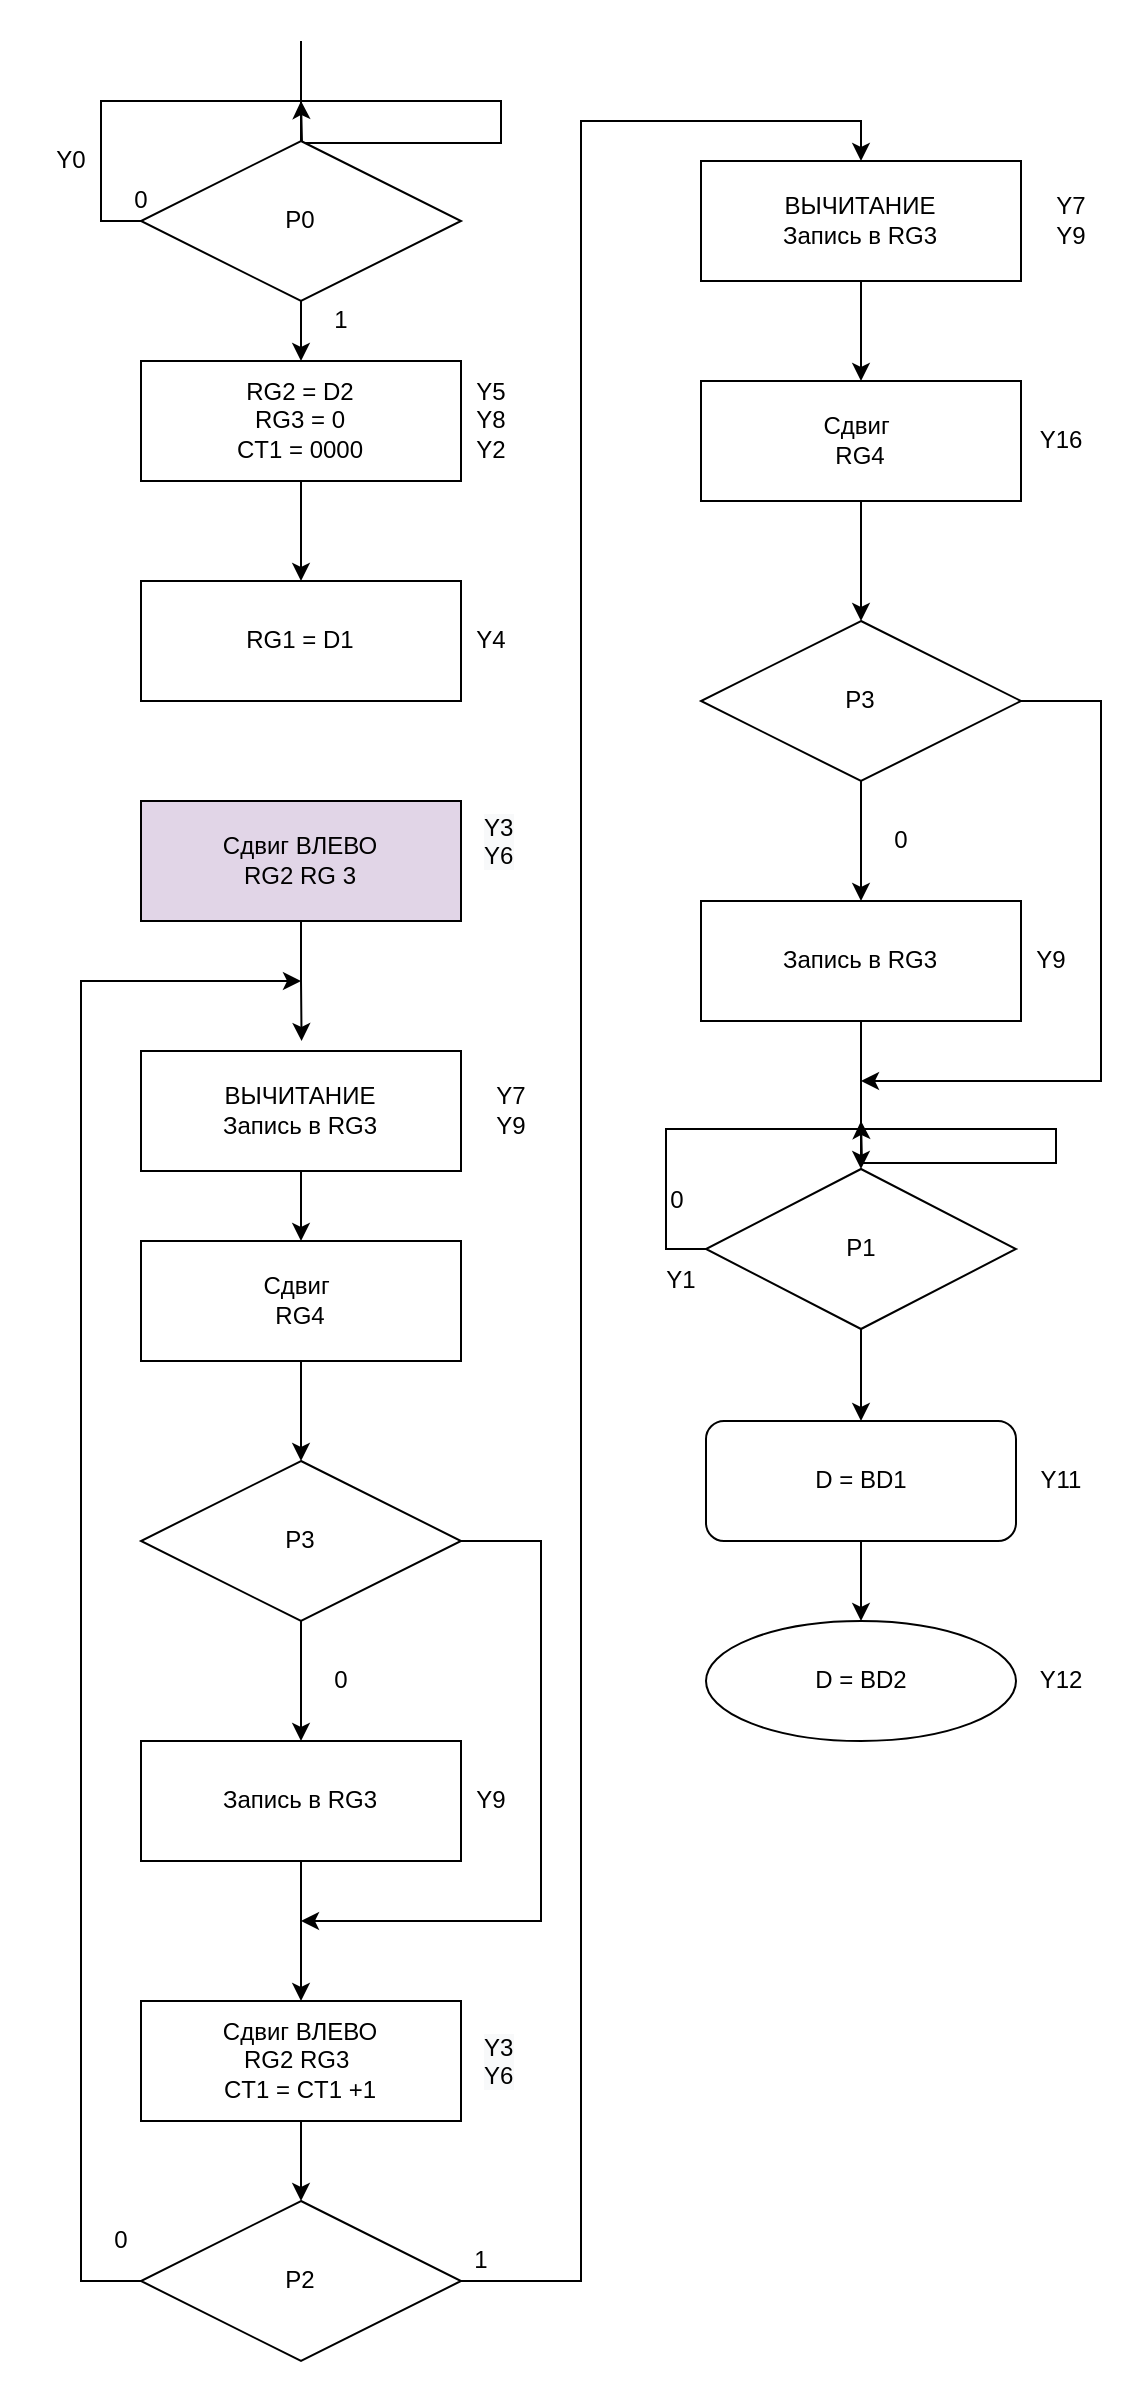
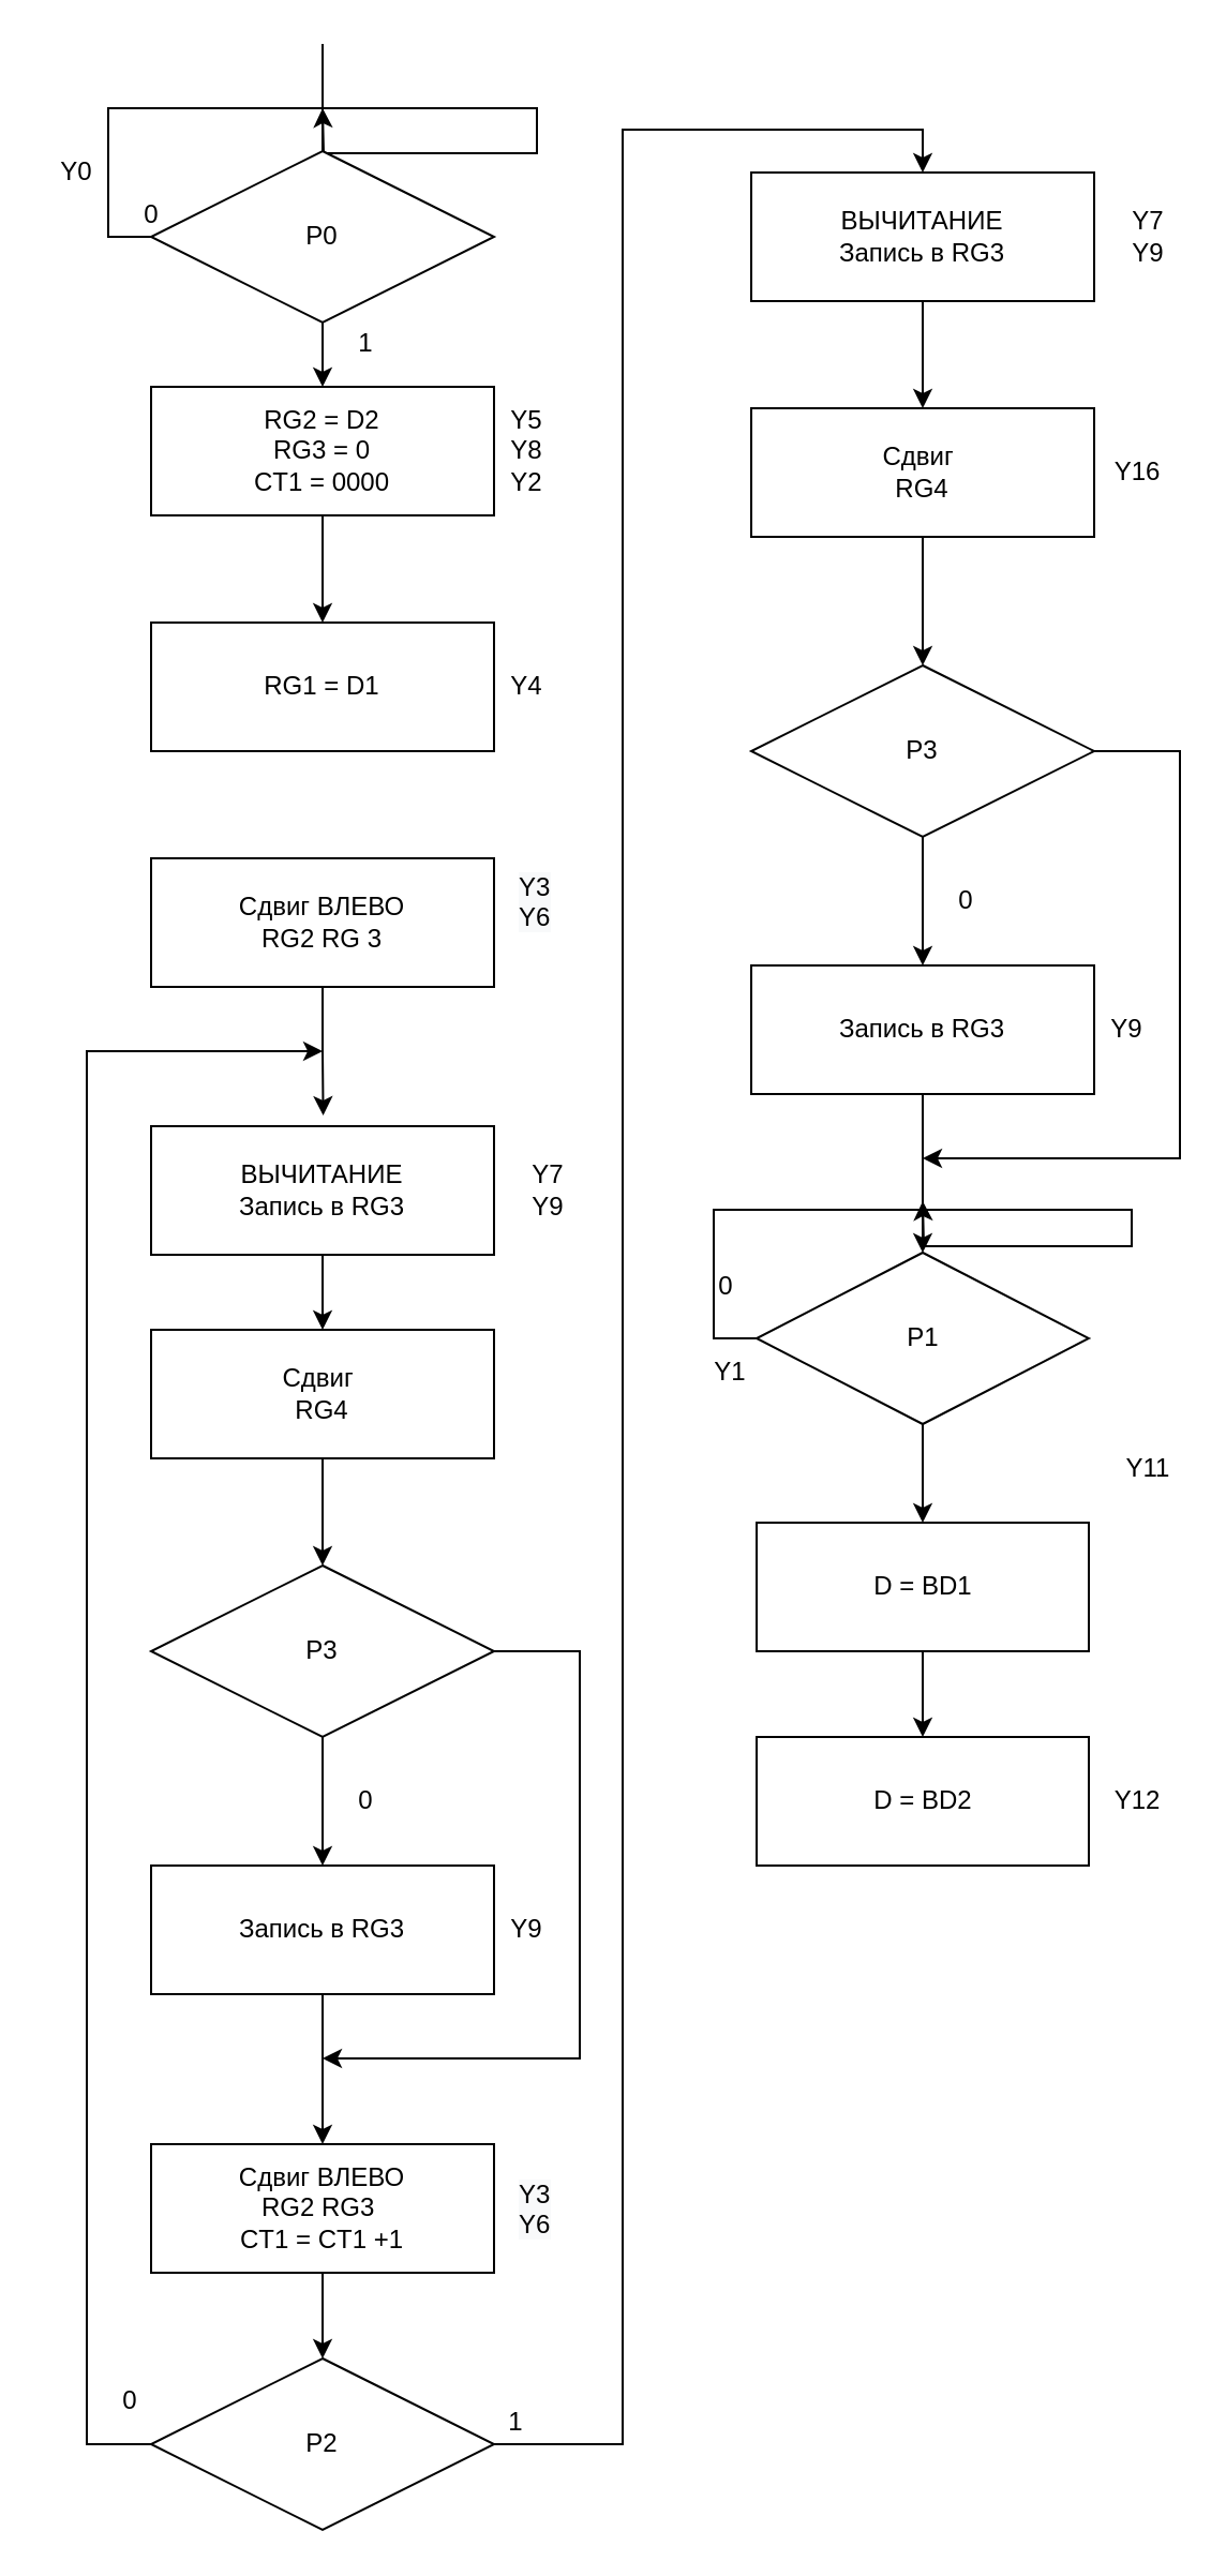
- <mxCell id="42" value="Сдвиг ВЛЕВО&lt;br&gt;RG2 RG 3" style="rounded=0;whiteSpace=wrap;html=1;fillColor=#e1d5e7;" vertex="1" parent="1"><mxGeometry x="70" y="400" width="160" height="60" as="geometry" /></mxCell>
+ <mxCell id="42" value="Сдвиг ВЛЕВО&lt;br&gt;RG2 RG 3" style="rounded=0;whiteSpace=wrap;html=1;" vertex="1" parent="1"><mxGeometry x="70" y="400" width="160" height="60" as="geometry" /></mxCell>
- <mxCell id="36" value="D = BD1" style="whiteSpace=wrap;html=1;rounded=1;" vertex="1" parent="1"><mxGeometry x="352.5" y="710" width="155" height="60" as="geometry" /></mxCell>
+ <mxCell id="36" value="D = BD1" style="rounded=0;whiteSpace=wrap;html=1;" vertex="1" parent="1"><mxGeometry x="352.5" y="710" width="155" height="60" as="geometry" /></mxCell>
- <mxCell id="39" value="Y11" style="text;html=1;align=center;verticalAlign=middle;resizable=0;points=[];autosize=1;strokeColor=none;" vertex="1" parent="1"><mxGeometry x="510" y="730" width="40" height="20" as="geometry" /></mxCell>
+ <mxCell id="39" value="Y11" style="text;html=1;align=center;verticalAlign=middle;resizable=0;points=[];autosize=1;strokeColor=none;" vertex="1" parent="1"><mxGeometry x="515" y="675" width="40" height="20" as="geometry" /></mxCell>
- <mxCell id="37" value="D = BD2" style="ellipse;whiteSpace=wrap;html=1;" vertex="1" parent="1"><mxGeometry x="352.5" y="810" width="155" height="60" as="geometry" /></mxCell>
+ <mxCell id="37" value="D = BD2" style="rounded=0;whiteSpace=wrap;html=1;" vertex="1" parent="1"><mxGeometry x="352.5" y="810" width="155" height="60" as="geometry" /></mxCell>
